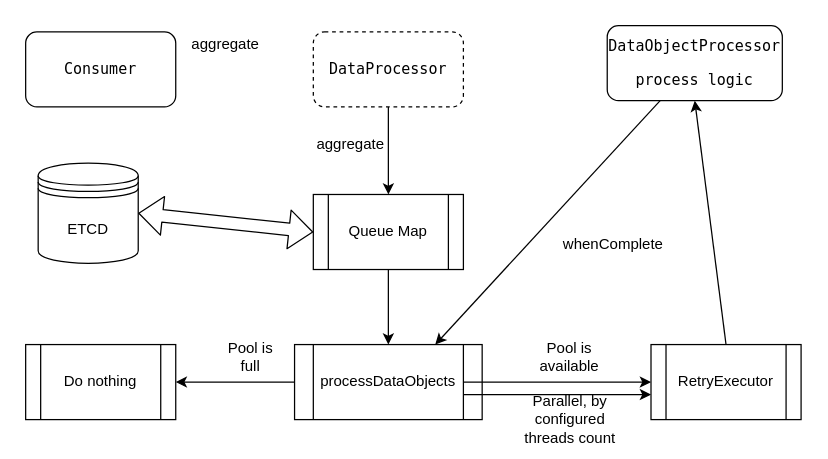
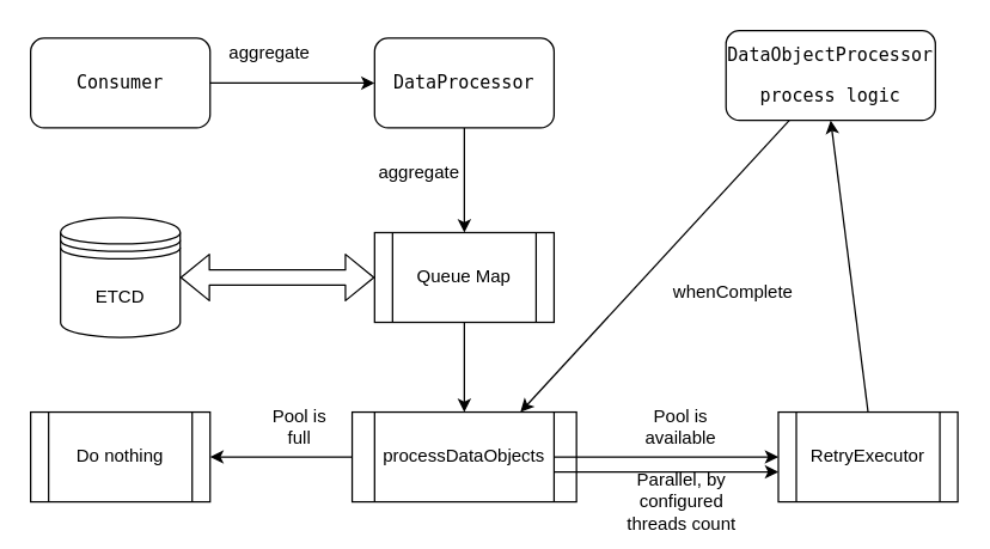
+ <mxCell id="4" value="" style="endArrow=classic;html=1;exitX=1;exitY=0.5;exitDx=0;exitDy=0;entryX=0;entryY=0.5;entryDx=0;entryDy=0;" parent="1" source="3" target="2" edge="1"><mxGeometry width="50" height="50" relative="1" as="geometry"><mxPoint x="390" y="95" as="sourcePoint" /><mxPoint x="440" y="45" as="targetPoint" /></mxGeometry></mxCell>
- <mxCell id="2" value="&lt;pre class=&quot;editorPreview&quot;&gt;&lt;code class=&quot;editorPreview&quot;&gt;DataProcessor&lt;/code&gt;&lt;/pre&gt;" style="rounded=1;whiteSpace=wrap;html=1;dashed=1;" parent="1" vertex="1"><mxGeometry x="250" y="25" width="120" height="60" as="geometry" /></mxCell>
+ <mxCell id="2" value="&lt;pre class=&quot;editorPreview&quot;&gt;&lt;code class=&quot;editorPreview&quot;&gt;DataProcessor&lt;/code&gt;&lt;/pre&gt;" style="rounded=1;whiteSpace=wrap;html=1;" parent="1" vertex="1"><mxGeometry x="250" y="25" width="120" height="60" as="geometry" /></mxCell>
- <mxCell id="23" value="ETCD" style="shape=datastore;whiteSpace=wrap;html=1;" vertex="1" parent="1"><mxGeometry x="30" y="130" width="80" height="80" as="geometry" /></mxCell>
+ <mxCell id="23" value="ETCD" style="shape=datastore;whiteSpace=wrap;html=1;" vertex="1" parent="1"><mxGeometry x="40" y="145" width="80" height="80" as="geometry" /></mxCell>
